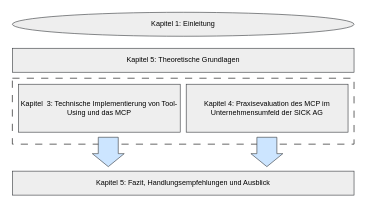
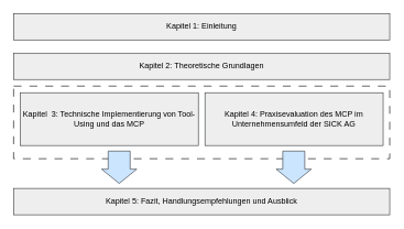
- <mxCell id="3" value="Kapitel 1: Einleitung" style="ellipse;whiteSpace=wrap;html=1;fillColor=#eeeeee;strokeColor=#36393d;" parent="1" vertex="1"><mxGeometry x="20" y="20" width="570" height="40" as="geometry" /></mxCell>
+ <mxCell id="3" value="Kapitel 1: Einleitung" style="rounded=0;whiteSpace=wrap;html=1;fillColor=#eeeeee;strokeColor=#36393d;" parent="1" vertex="1"><mxGeometry x="20" y="20" width="570" height="40" as="geometry" /></mxCell>
- <mxCell id="4" value="Kapitel 5: Theoretische Grundlagen" style="rounded=0;whiteSpace=wrap;html=1;fillColor=#eeeeee;strokeColor=#36393d;" parent="1" vertex="1"><mxGeometry x="20" y="80" width="570" height="40" as="geometry" /></mxCell>
+ <mxCell id="4" value="Kapitel 2: Theoretische Grundlagen" style="rounded=0;whiteSpace=wrap;html=1;fillColor=#eeeeee;strokeColor=#36393d;" parent="1" vertex="1"><mxGeometry x="20" y="80" width="570" height="40" as="geometry" /></mxCell>
